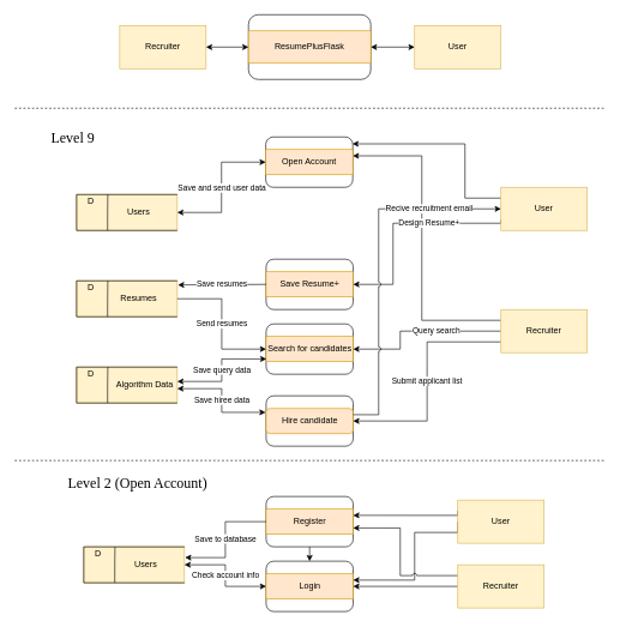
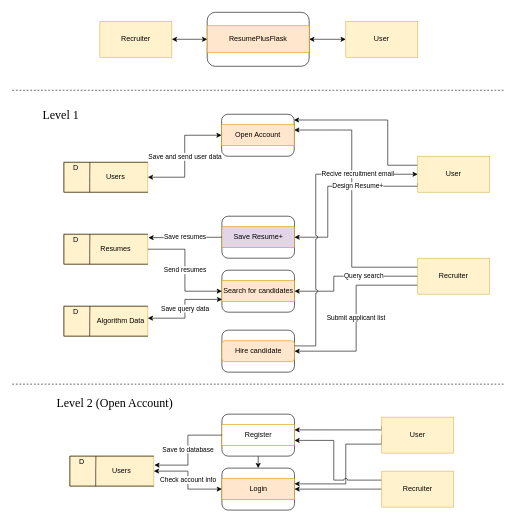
- <mxCell id="53" value="&lt;font style=&quot;font-size: 20px&quot; face=&quot;Lucida Console&quot;&gt;Level 9&lt;/font&gt;" style="text;html=1;strokeColor=none;fillColor=none;align=center;verticalAlign=middle;whiteSpace=wrap;rounded=0;" vertex="1" parent="1"><mxGeometry x="46" y="180" width="110" height="20" as="geometry" /></mxCell>
+ <mxCell id="53" value="&lt;font style=&quot;font-size: 20px&quot; face=&quot;Lucida Console&quot;&gt;Level 1&lt;/font&gt;" style="text;html=1;strokeColor=none;fillColor=none;align=center;verticalAlign=middle;whiteSpace=wrap;rounded=0;" vertex="1" parent="1"><mxGeometry x="46" y="180" width="110" height="20" as="geometry" /></mxCell>
- <mxCell id="22" value="Save Resume+" style="rounded=0;whiteSpace=wrap;html=1;fillColor=#ffe6cc;strokeColor=#d79b00;" vertex="1" parent="20"><mxGeometry y="17.5" width="121" height="35" as="geometry" /></mxCell>
+ <mxCell id="22" value="Save Resume+" style="rounded=0;whiteSpace=wrap;html=1;fillColor=#e1d5e7;strokeColor=#d79b00;" vertex="1" parent="20"><mxGeometry y="17.5" width="121" height="35" as="geometry" /></mxCell>
- <mxCell id="51" value="Save hiree data" style="edgeStyle=orthogonalEdgeStyle;rounded=0;jumpStyle=arc;orthogonalLoop=1;jettySize=auto;html=1;exitX=1;exitY=0.75;exitDx=0;exitDy=0;entryX=-0.006;entryY=0.157;entryDx=0;entryDy=0;entryPerimeter=0;startArrow=classic;startFill=1;endArrow=classic;endFill=1;" edge="1" parent="1" source="47" target="28"><mxGeometry relative="1" as="geometry" /></mxCell>
- <mxCell id="69" value="Register" style="rounded=0;whiteSpace=wrap;html=1;fillColor=#ffe6cc;strokeColor=#d79b00;" vertex="1" parent="67"><mxGeometry y="17.5" width="121" height="35" as="geometry" /></mxCell>
+ <mxCell id="69" value="Register" style="rounded=0;whiteSpace=wrap;html=1;fillColor=#ffffff;strokeColor=#d79b00;" vertex="1" parent="67"><mxGeometry y="17.5" width="121" height="35" as="geometry" /></mxCell>
